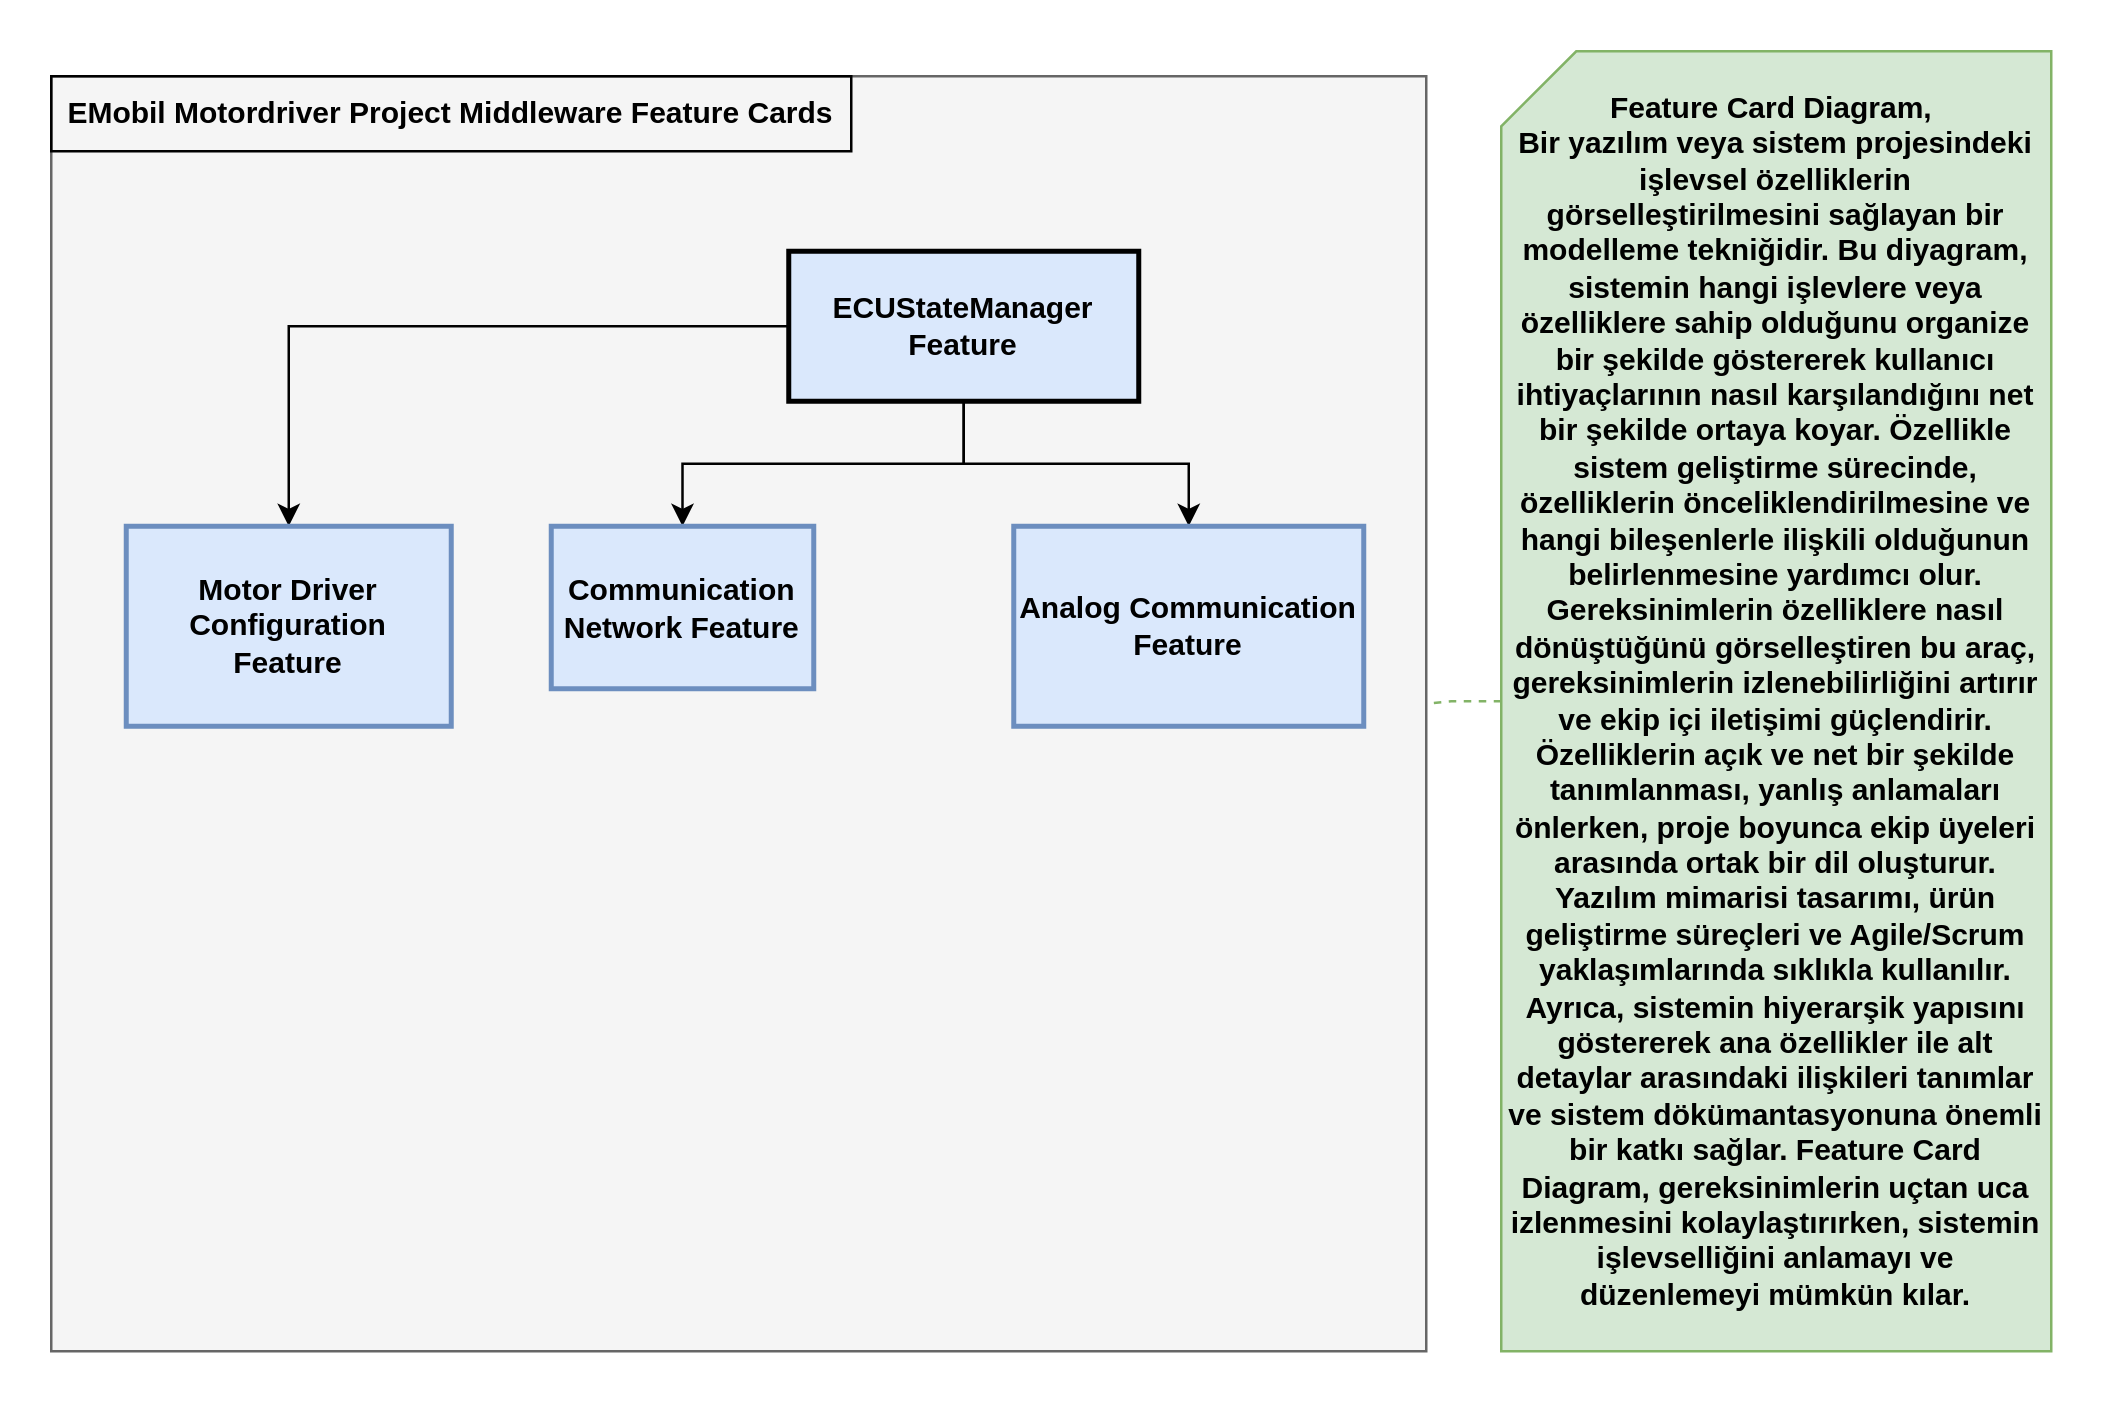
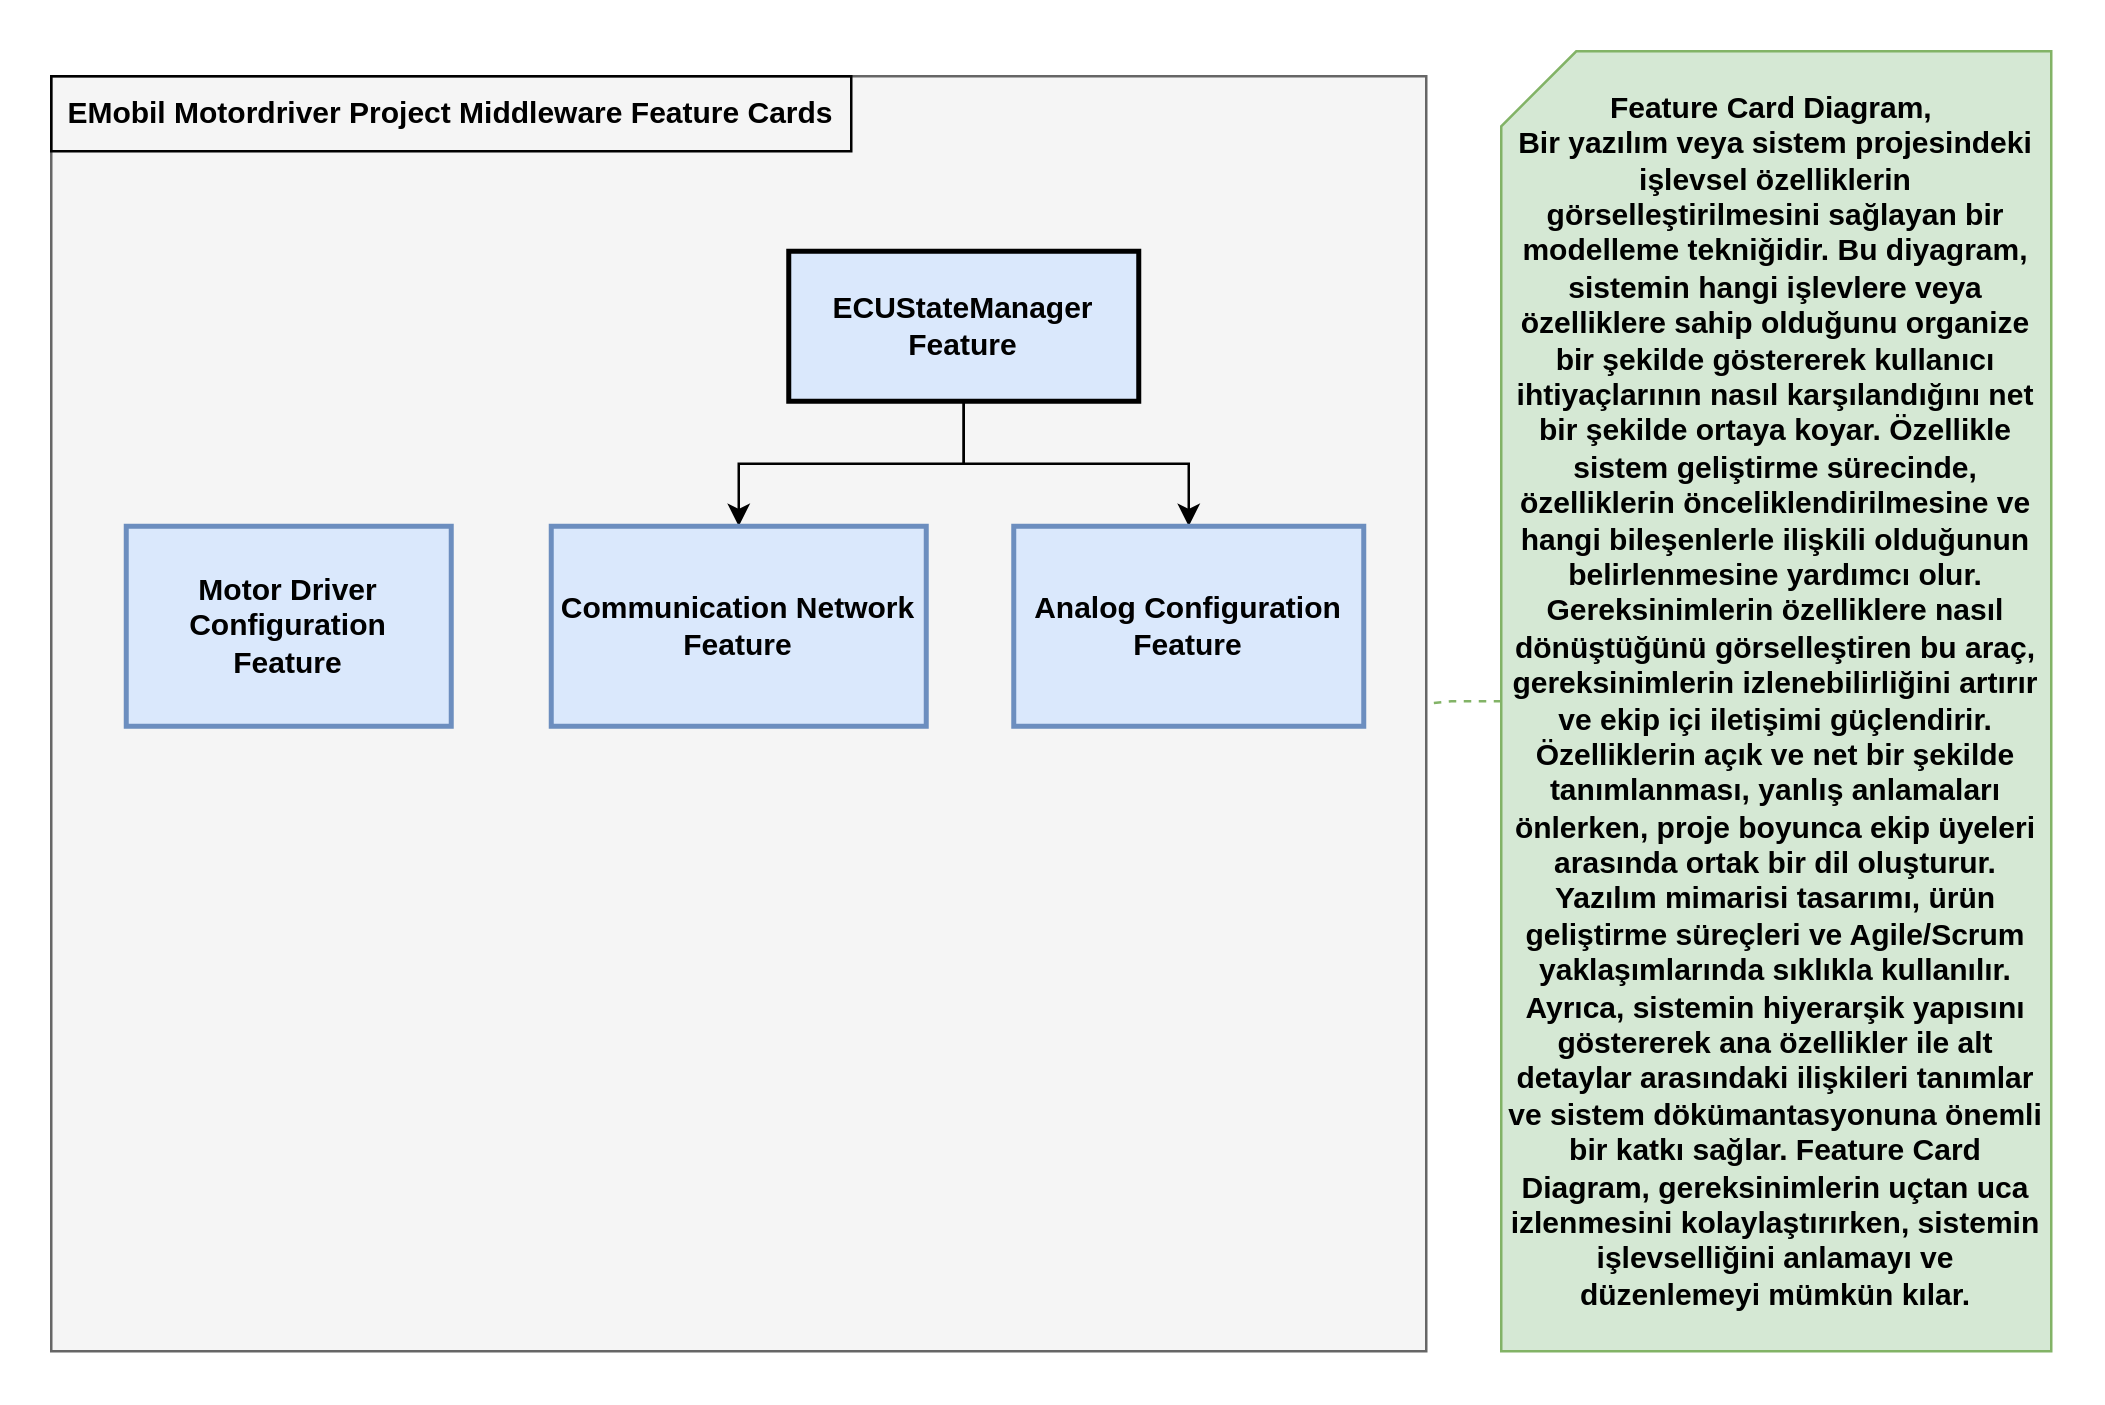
- <mxCell id="4" style="edgeStyle=orthogonalEdgeStyle;rounded=0;orthogonalLoop=1;jettySize=auto;html=1;" parent="1" source="7" target="8" edge="1"><mxGeometry relative="1" as="geometry" /></mxCell>
- <mxCell id="9" value="Communication Network Feature" style="rounded=0;whiteSpace=wrap;html=1;fontStyle=1;fillColor=#dae8fc;strokeColor=#6c8ebf;strokeWidth=2;" parent="1" vertex="1"><mxGeometry x="220" y="210" width="105" height="65" as="geometry" /></mxCell>
+ <mxCell id="9" value="Communication Network Feature" style="rounded=0;whiteSpace=wrap;html=1;fontStyle=1;fillColor=#dae8fc;strokeColor=#6c8ebf;strokeWidth=2;" parent="1" vertex="1"><mxGeometry x="220" y="210" width="150" height="80" as="geometry" /></mxCell>
- <mxCell id="10" value="Analog Communication&lt;div&gt;Feature&lt;/div&gt;" style="rounded=0;whiteSpace=wrap;html=1;fontStyle=1;fillColor=#dae8fc;strokeColor=#6c8ebf;strokeWidth=2;" parent="1" vertex="1"><mxGeometry x="405" y="210" width="140" height="80" as="geometry" /></mxCell>
+ <mxCell id="10" value="Analog Configuration&lt;div&gt;Feature&lt;/div&gt;" style="rounded=0;whiteSpace=wrap;html=1;fontStyle=1;fillColor=#dae8fc;strokeColor=#6c8ebf;strokeWidth=2;" parent="1" vertex="1"><mxGeometry x="405" y="210" width="140" height="80" as="geometry" /></mxCell>
